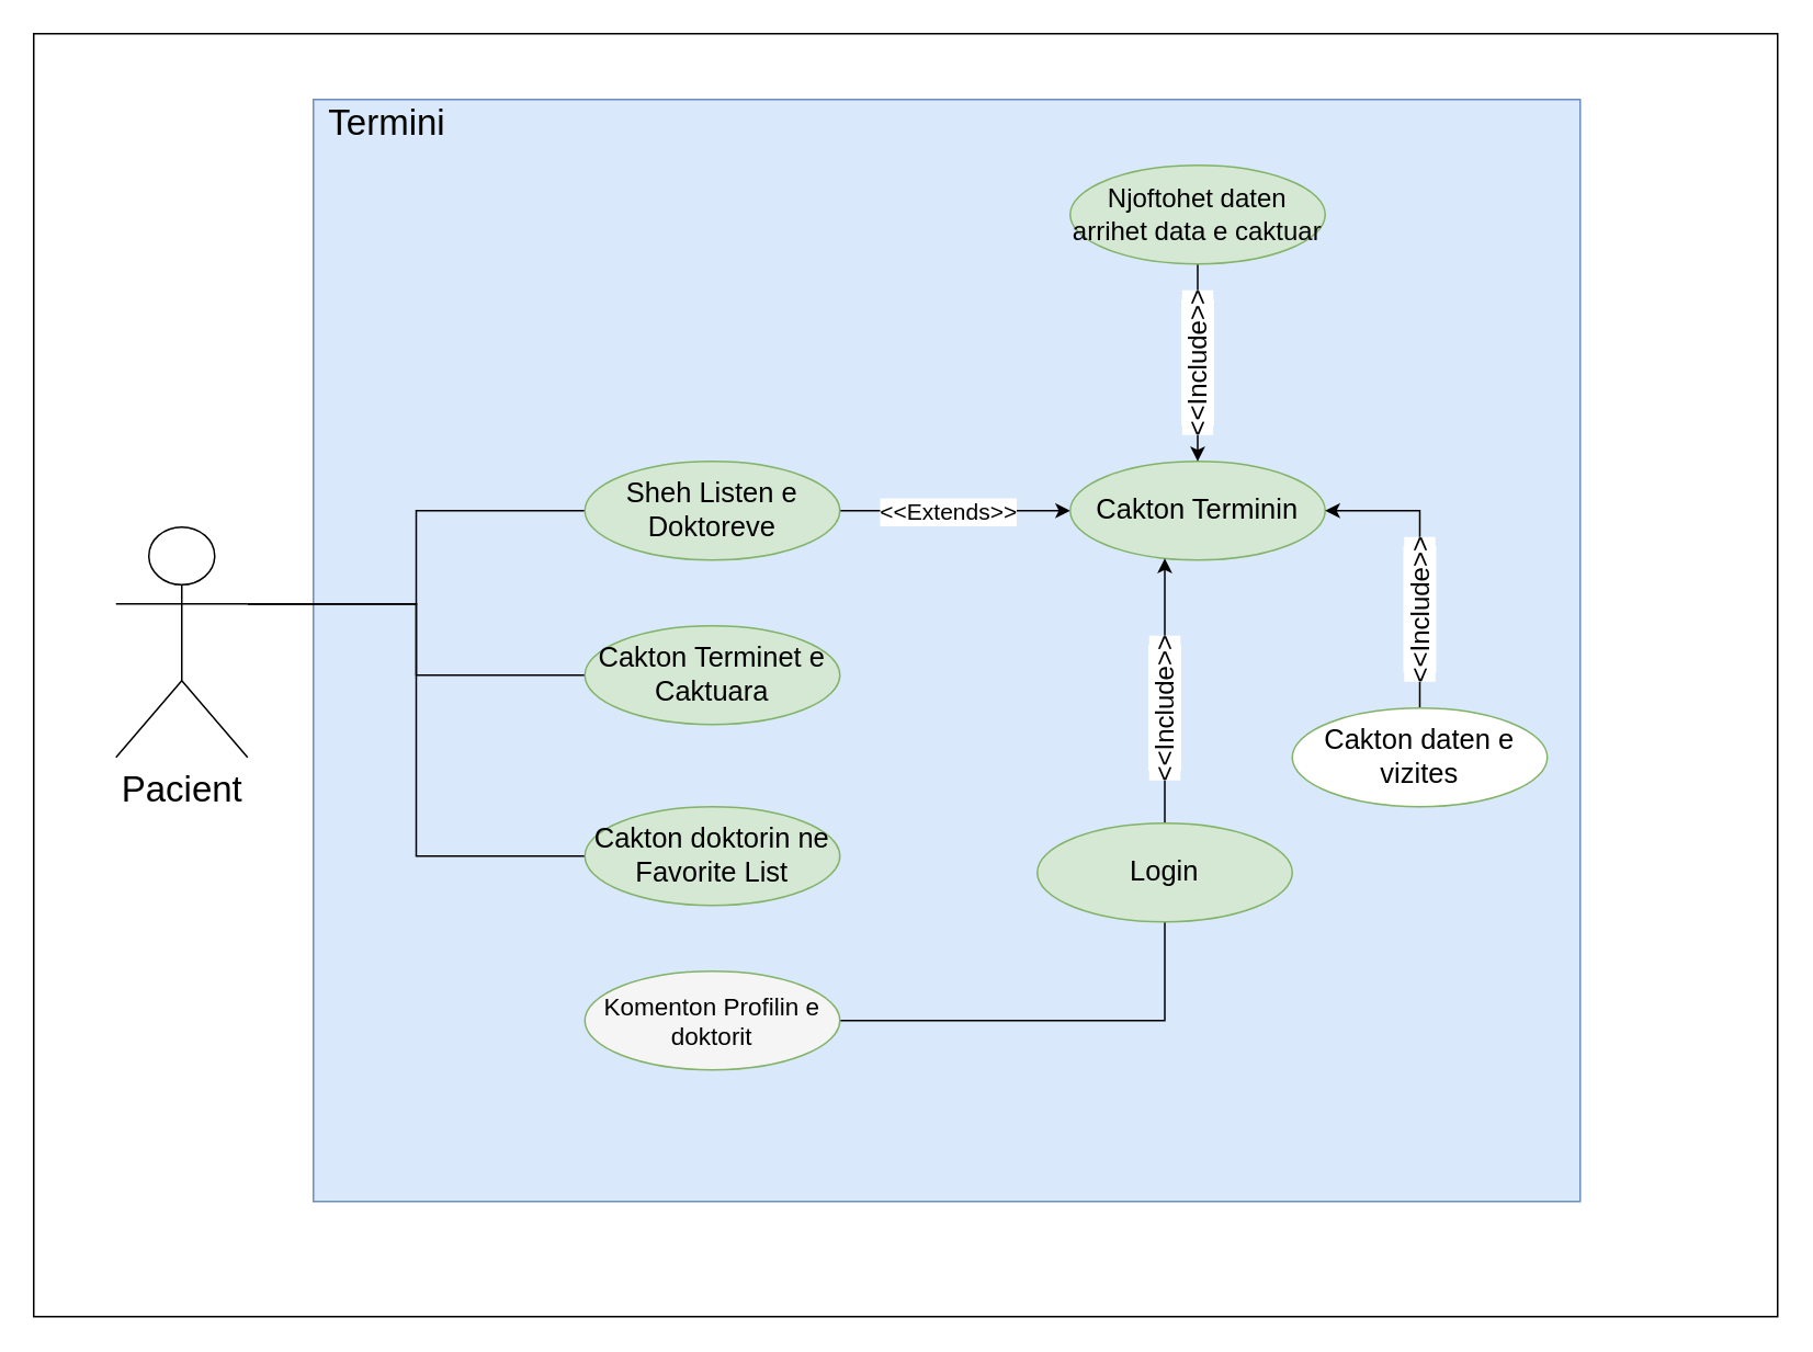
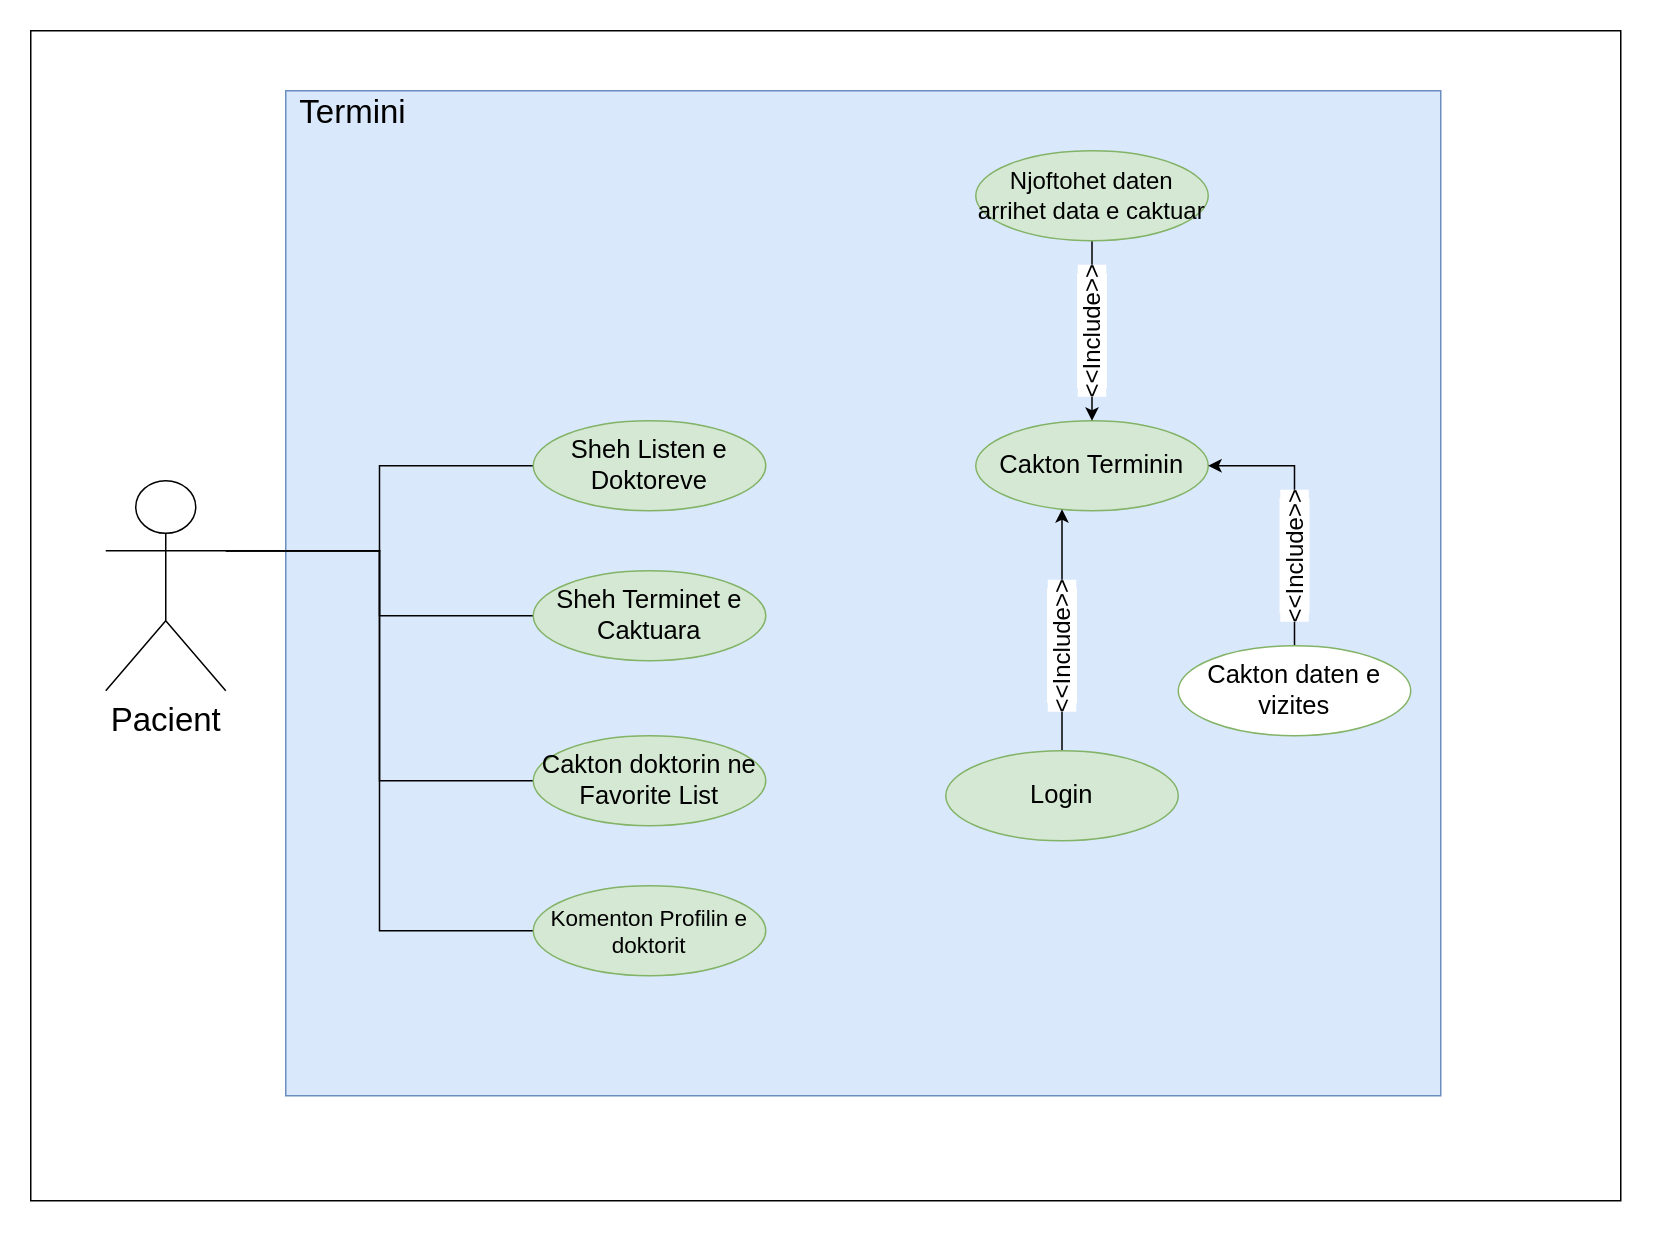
- <mxCell id="9" style="edgeStyle=orthogonalEdgeStyle;rounded=0;orthogonalLoop=1;jettySize=auto;html=1;entryX=0;entryY=0.5;entryDx=0;entryDy=0;fontSize=17;endArrow=classic;endFill=1;startArrow=none;exitX=1;exitY=0.5;exitDx=0;exitDy=0;" parent="1" source="11" target="12" edge="1"><mxGeometry relative="1" as="geometry"><mxPoint x="610" y="310" as="sourcePoint" /><Array as="points"><mxPoint x="650" y="310" /></Array></mxGeometry></mxCell>
- <mxCell id="10" value="&amp;lt;&amp;lt;Extends&amp;gt;&amp;gt;" style="edgeLabel;html=1;align=center;verticalAlign=middle;resizable=0;points=[];fontSize=14;rotation=0;labelBackgroundColor=#ffffff;" parent="9" vertex="1" connectable="0"><mxGeometry x="-0.494" relative="1" as="geometry"><mxPoint x="30" as="offset" /></mxGeometry></mxCell>
- <mxCell id="13" value="Cakton Terminet e Caktuara" style="ellipse;whiteSpace=wrap;html=1;fontSize=17;fillColor=#d5e8d4;strokeColor=#82b366;" parent="1" vertex="1"><mxGeometry x="355" y="380" width="155" height="60" as="geometry" /></mxCell>
+ <mxCell id="13" value="Sheh Terminet e Caktuara" style="ellipse;whiteSpace=wrap;html=1;fontSize=17;fillColor=#d5e8d4;strokeColor=#82b366;" parent="1" vertex="1"><mxGeometry x="355" y="380" width="155" height="60" as="geometry" /></mxCell>
- <mxCell id="16" value="Komenton Profilin e doktorit" style="ellipse;whiteSpace=wrap;html=1;fontSize=15;fillColor=#f5f5f5;strokeColor=#82b366;" parent="1" vertex="1"><mxGeometry x="355" y="590" width="155" height="60" as="geometry" /></mxCell>
+ <mxCell id="16" value="Komenton Profilin e doktorit" style="ellipse;whiteSpace=wrap;html=1;fontSize=15;fillColor=#d5e8d4;strokeColor=#82b366;" parent="1" vertex="1"><mxGeometry x="355" y="590" width="155" height="60" as="geometry" /></mxCell>
- <mxCell id="15" style="edgeStyle=orthogonalEdgeStyle;rounded=0;orthogonalLoop=1;jettySize=auto;html=1;fontSize=14;endArrow=none;endFill=0;" parent="1" source="16" target="18" edge="1"><mxGeometry relative="1" as="geometry" /></mxCell>
+ <mxCell id="15" style="edgeStyle=orthogonalEdgeStyle;rounded=0;orthogonalLoop=1;jettySize=auto;html=1;entryX=1;entryY=0.333;entryDx=0;entryDy=0;entryPerimeter=0;fontSize=14;endArrow=none;endFill=0;" parent="1" source="16" target="8" edge="1"><mxGeometry relative="1" as="geometry" /></mxCell>
